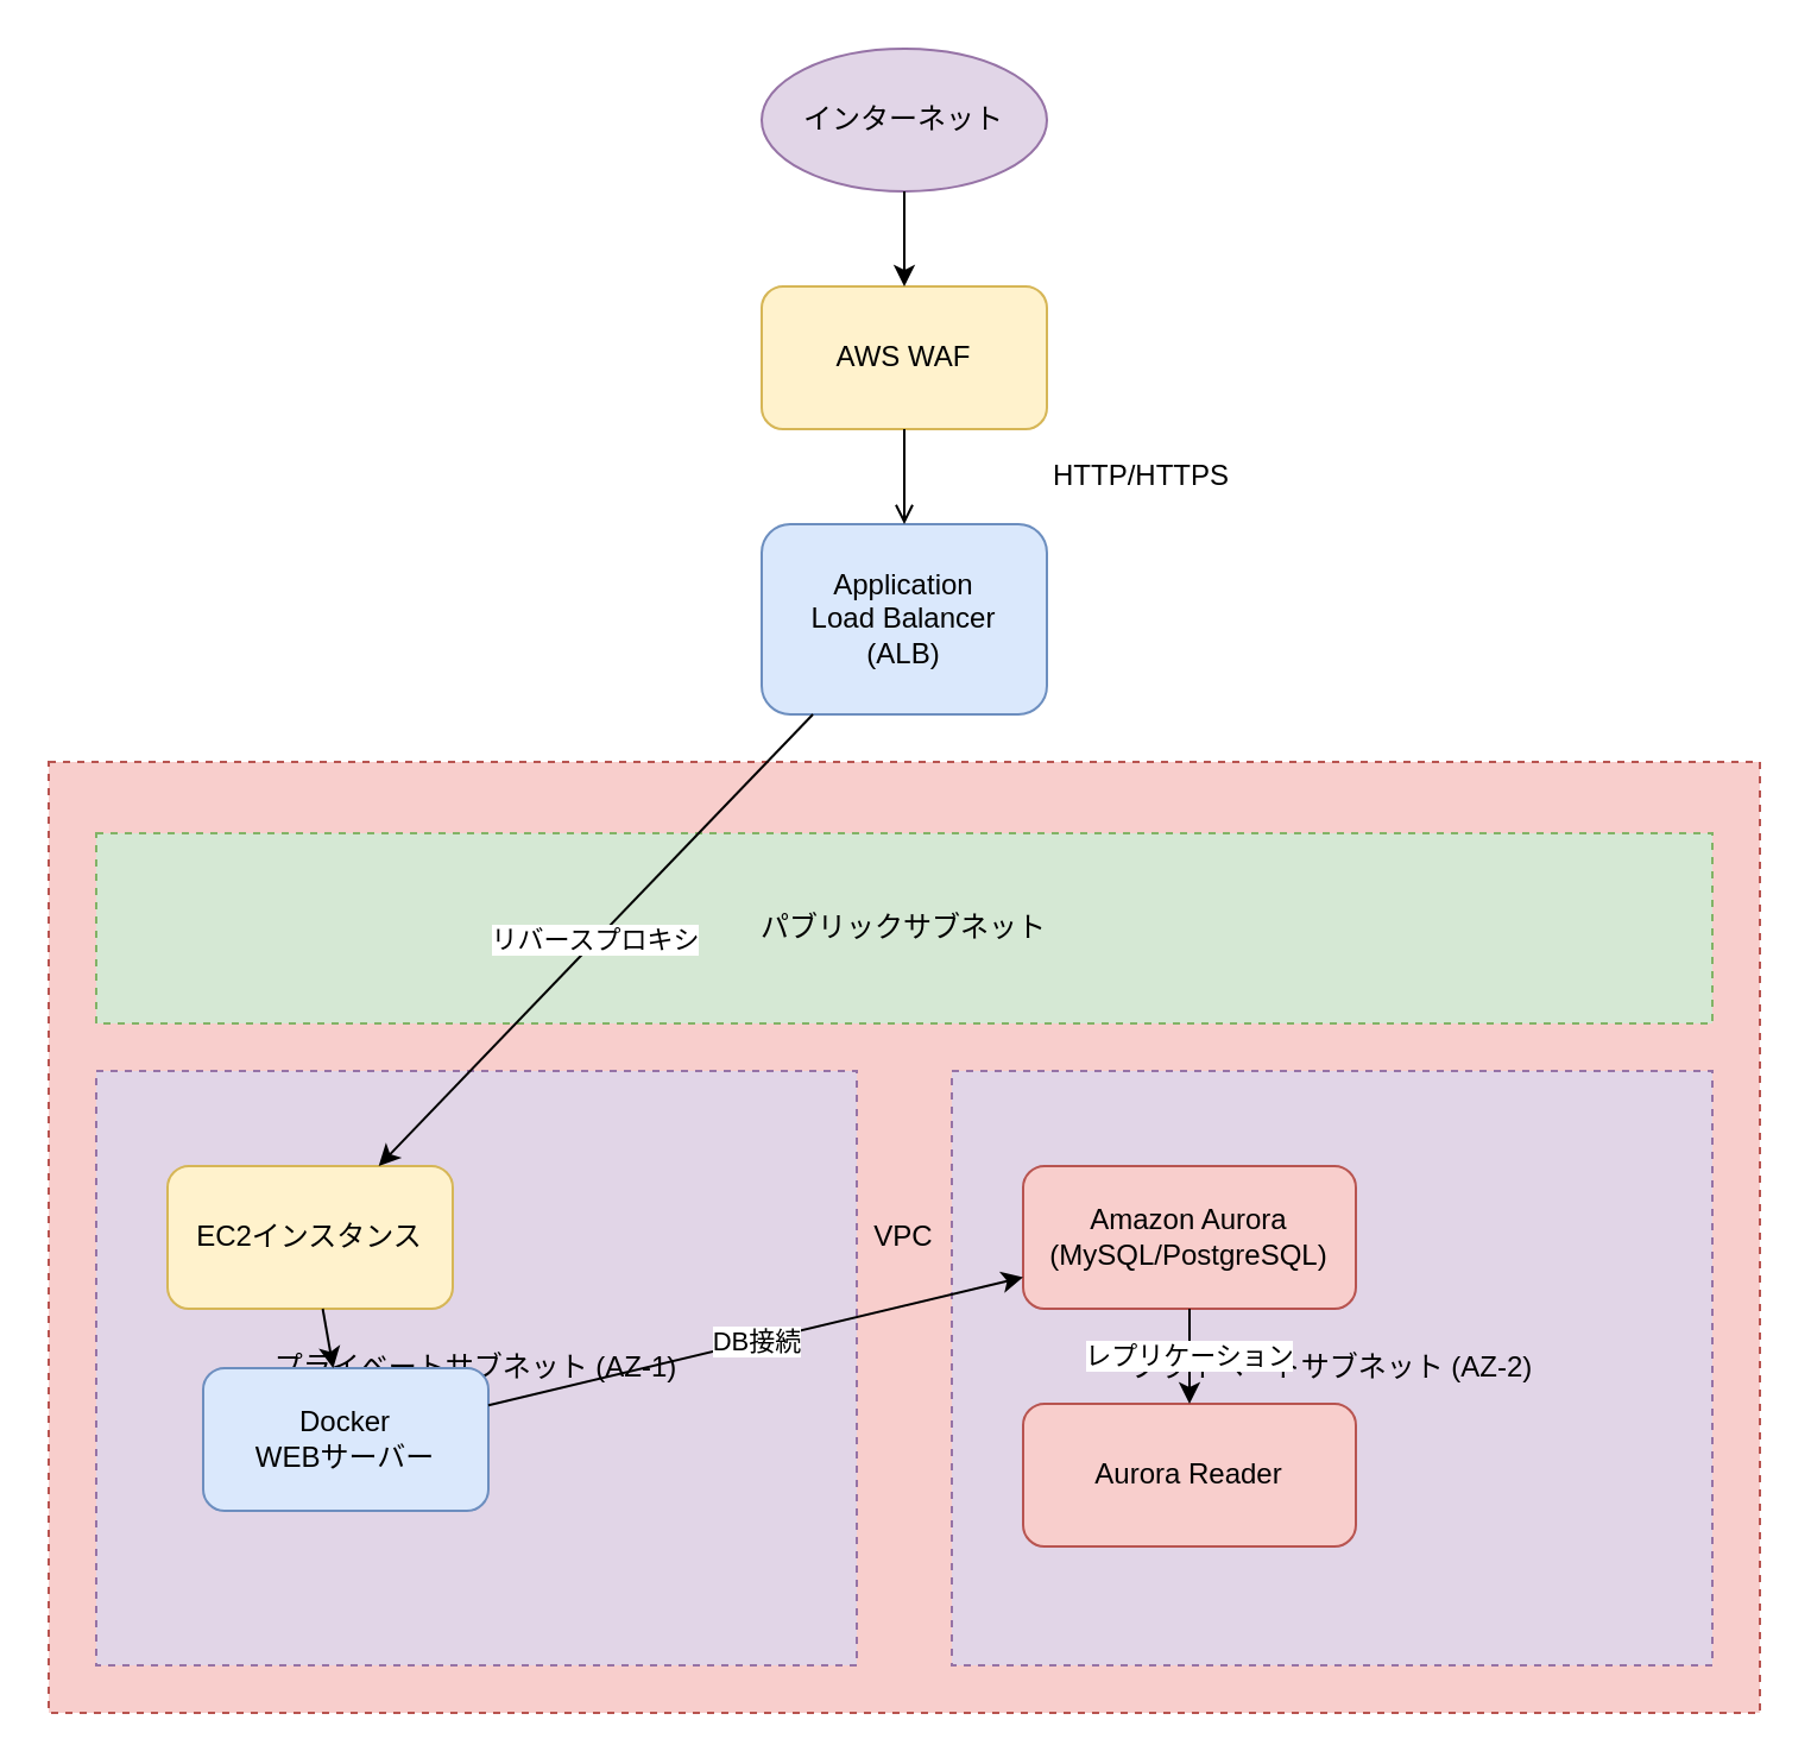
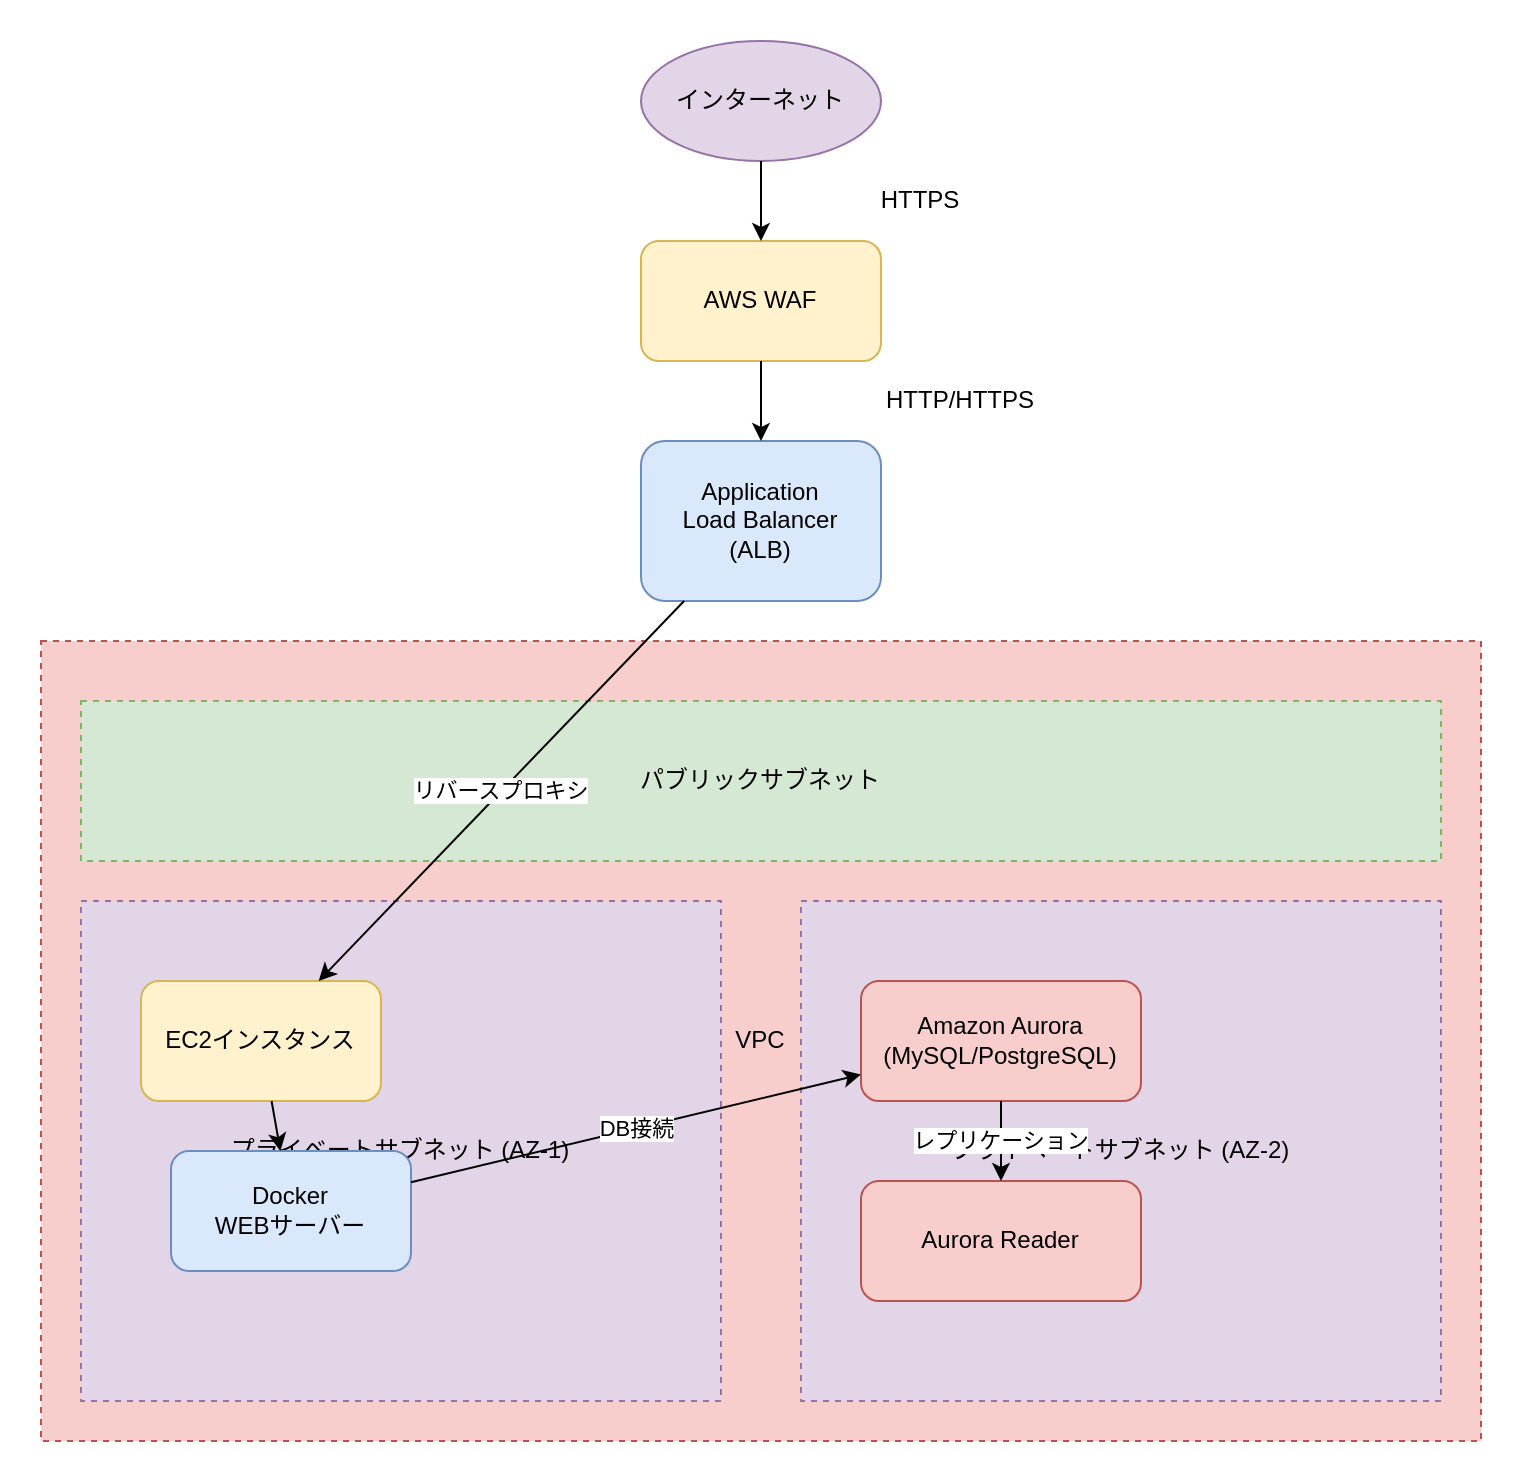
+ <mxCell id="19" value="HTTPS" style="text;html=1;strokeColor=none;fillColor=none;align=center;verticalAlign=middle;whiteSpace=wrap;rounded=0;" vertex="1" parent="1"><mxGeometry x="440" y="90" width="40" height="20" as="geometry" /></mxCell>
- <mxCell id="14" value="" style="endArrow=open;html=1;rounded=0;" edge="1" parent="1" source="3" target="4"><mxGeometry width="50" height="50" relative="1" as="geometry"><mxPoint x="380" y="190" as="sourcePoint" /><mxPoint x="380" y="210" as="targetPoint" /></mxGeometry></mxCell>
+ <mxCell id="14" value="" style="endArrow=classic;html=1;rounded=0;" edge="1" parent="1" source="3" target="4"><mxGeometry width="50" height="50" relative="1" as="geometry"><mxPoint x="380" y="190" as="sourcePoint" /><mxPoint x="380" y="210" as="targetPoint" /></mxGeometry></mxCell>
